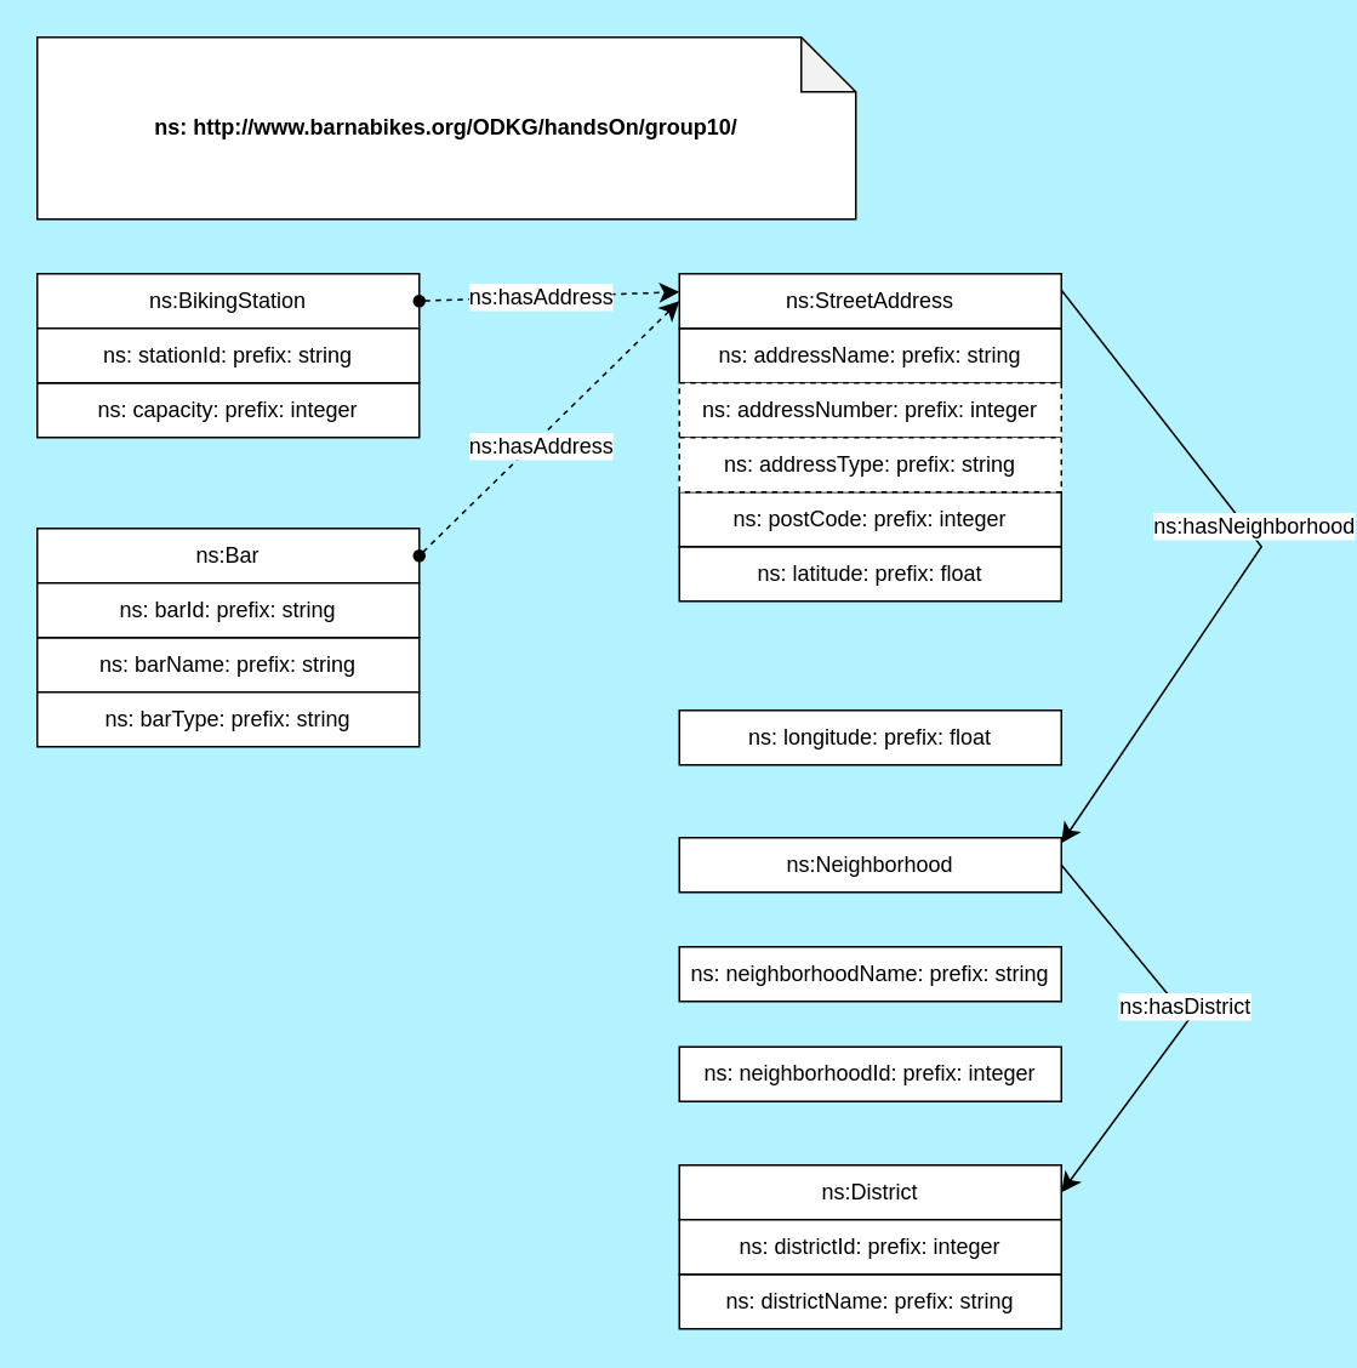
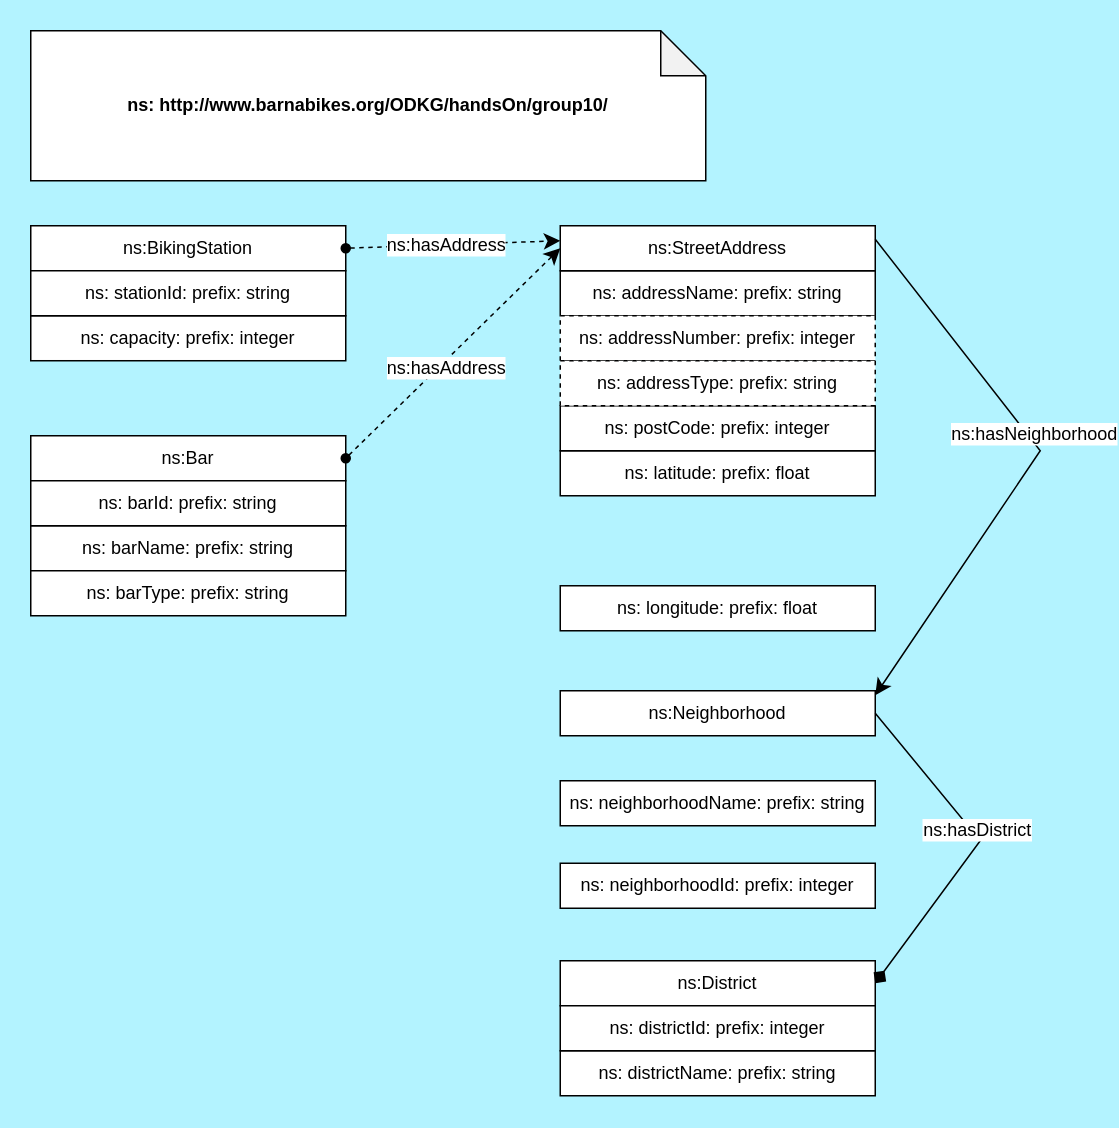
- <mxCell id="29" value="" style="endArrow=classic;html=1;exitX=1;exitY=0.5;exitDx=0;exitDy=0;entryX=1;entryY=0.5;entryDx=0;entryDy=0;endSize=8;arcSize=0;rounded=0;" edge="1" parent="1" source="24" target="6"><mxGeometry width="50" height="50" relative="1" as="geometry"><mxPoint x="613" y="480" as="sourcePoint" /><mxPoint x="613" y="784" as="targetPoint" /><Array as="points"><mxPoint x="653" y="560" /></Array></mxGeometry></mxCell>
+ <mxCell id="29" value="" style="endArrow=diamond;html=1;exitX=1;exitY=0.5;exitDx=0;exitDy=0;entryX=1;entryY=0.5;entryDx=0;entryDy=0;endSize=8;arcSize=0;rounded=0;" edge="1" parent="1" source="24" target="6"><mxGeometry width="50" height="50" relative="1" as="geometry"><mxPoint x="613" y="480" as="sourcePoint" /><mxPoint x="613" y="784" as="targetPoint" /><Array as="points"><mxPoint x="653" y="560" /></Array></mxGeometry></mxCell>
